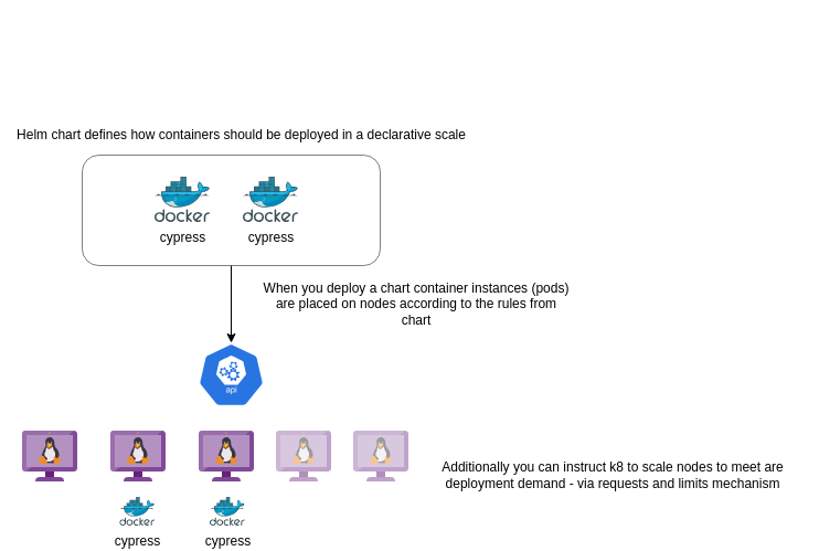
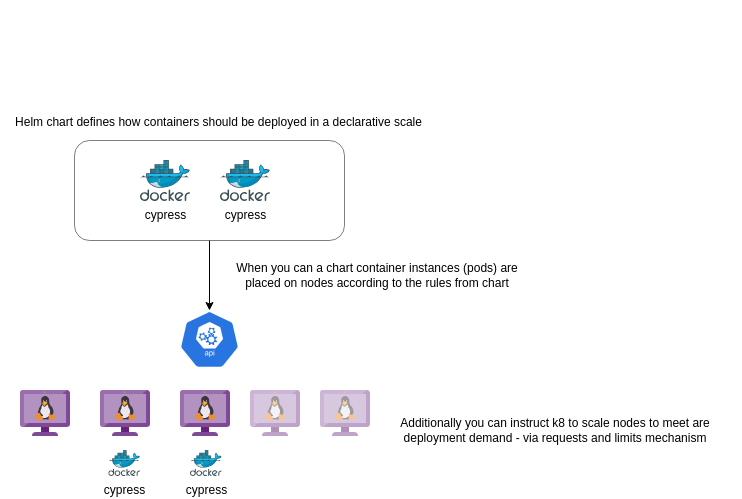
- <mxCell id="13" value="When you deploy a chart container instances (pods) are placed on nodes according to the rules from chart" style="text;html=1;strokeColor=none;fillColor=none;align=center;verticalAlign=middle;whiteSpace=wrap;rounded=0;" vertex="1" parent="1"><mxGeometry x="234" y="260" width="286" height="30" as="geometry" /></mxCell>
+ <mxCell id="13" value="When you can a chart container instances (pods) are placed on nodes according to the rules from chart" style="text;html=1;strokeColor=none;fillColor=none;align=center;verticalAlign=middle;whiteSpace=wrap;rounded=0;" vertex="1" parent="1"><mxGeometry x="234" y="260" width="286" height="30" as="geometry" /></mxCell>
